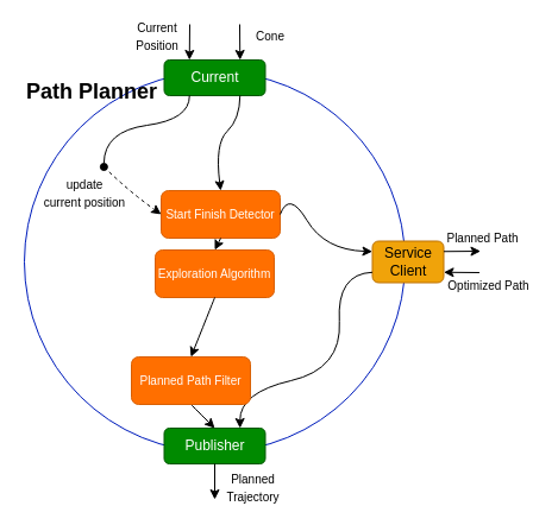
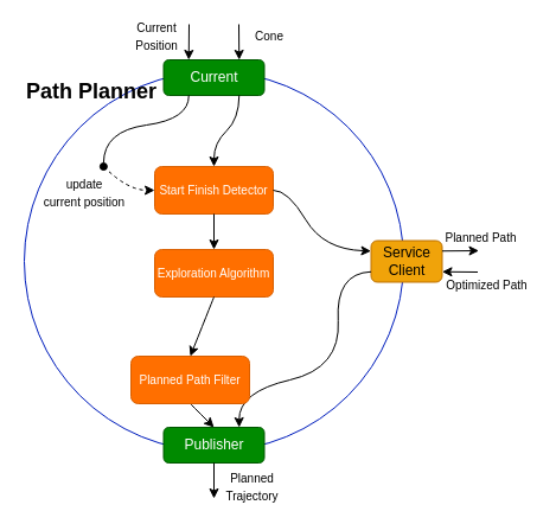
- <mxCell id="3" value="Start Finish Detector" style="rounded=1;whiteSpace=wrap;html=1;sketch=0;fontSize=10;fillColor=#FF6F00;strokeColor=#D95F00;fontColor=#FFFFFF;" parent="1" vertex="1"><mxGeometry x="135" y="160" width="100" height="40" as="geometry" /></mxCell>
+ <mxCell id="3" value="Start Finish Detector" style="rounded=1;whiteSpace=wrap;html=1;sketch=0;fontSize=10;fillColor=#FF6F00;strokeColor=#D95F00;fontColor=#FFFFFF;" parent="1" vertex="1"><mxGeometry x="130" y="140" width="100" height="40" as="geometry" /></mxCell>
